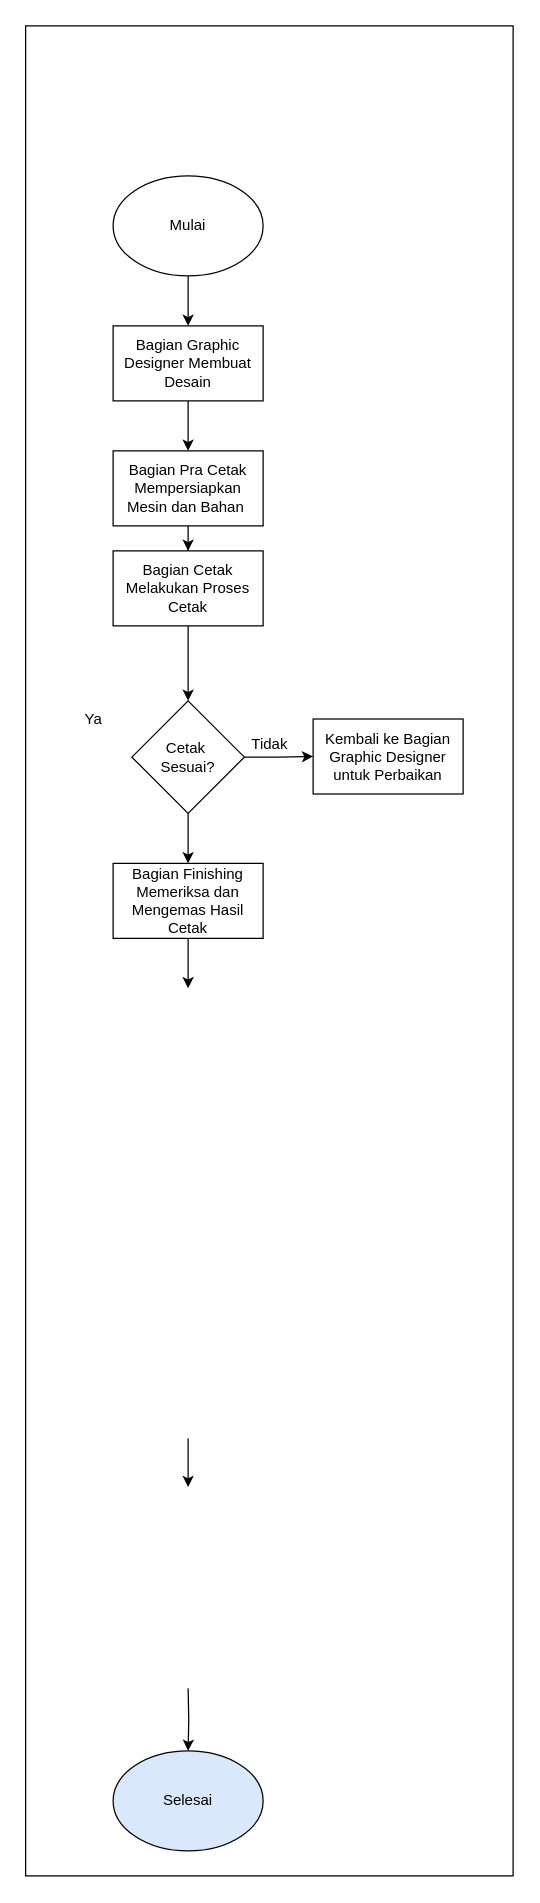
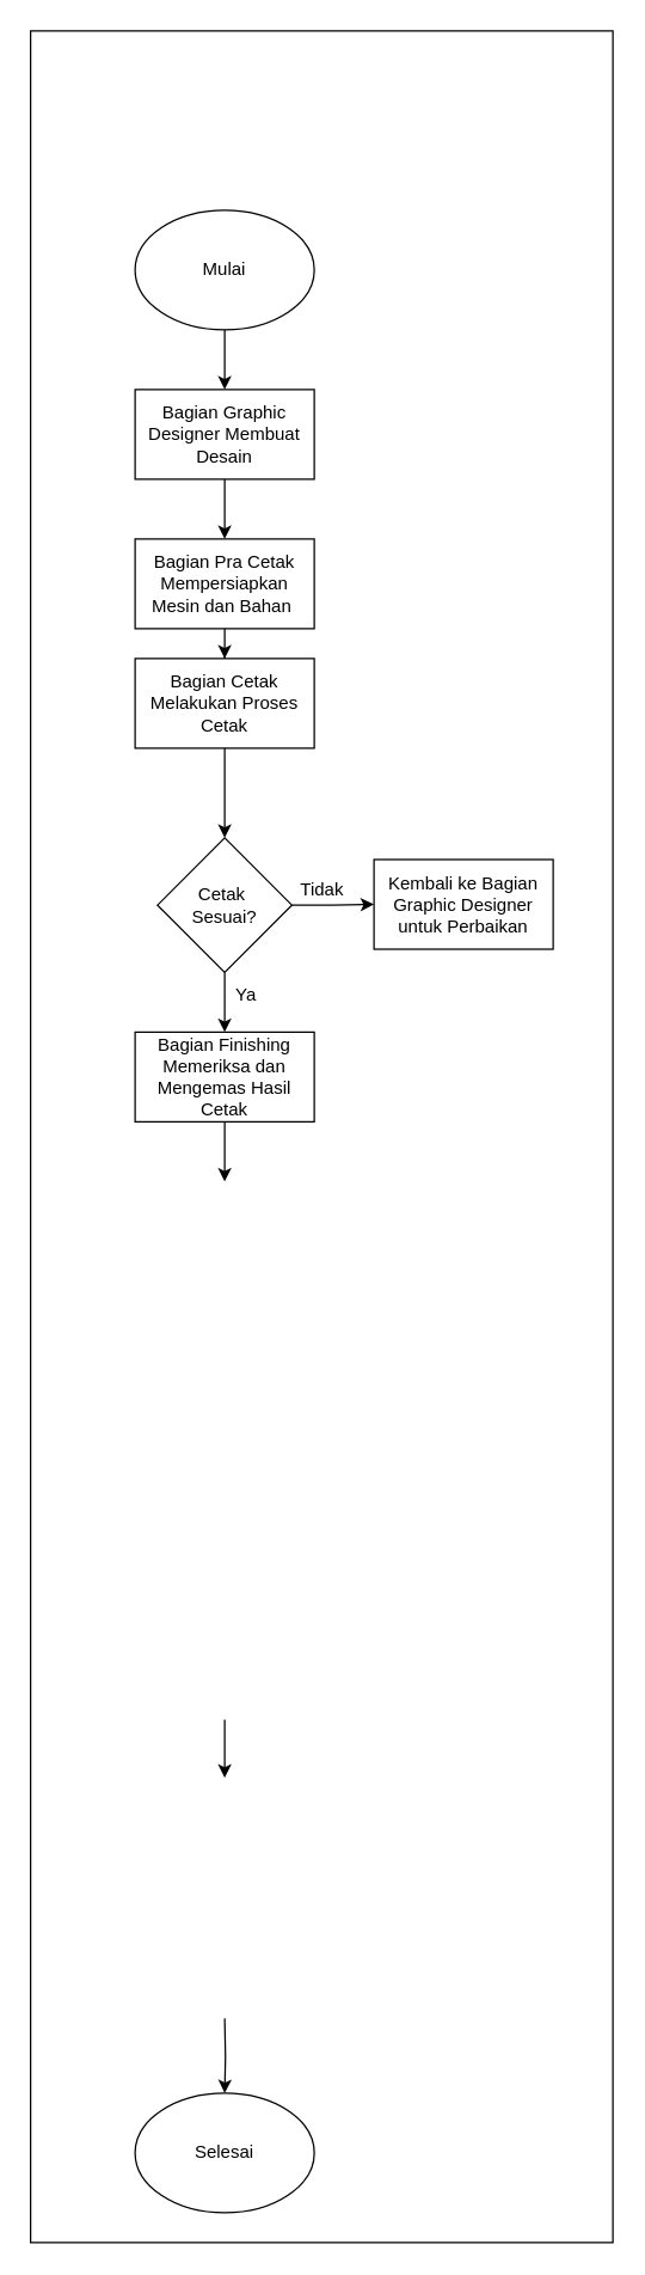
- <mxCell id="18" value="Ya" style="text;html=1;align=center;verticalAlign=middle;resizable=0;points=[];autosize=1;strokeColor=none;fillColor=none;" vertex="1" parent="1"><mxGeometry x="54" y="560" width="40" height="30" as="geometry" /></mxCell>
+ <mxCell id="18" value="Ya" style="text;html=1;align=center;verticalAlign=middle;resizable=0;points=[];autosize=1;strokeColor=none;fillColor=none;" vertex="1" parent="1"><mxGeometry x="144" y="650" width="40" height="30" as="geometry" /></mxCell>
- <mxCell id="25" value="Selesai" style="ellipse;whiteSpace=wrap;html=1;fillColor=#dae8fc;" vertex="1" parent="1"><mxGeometry x="90" y="1400" width="120" height="80" as="geometry" /></mxCell>
+ <mxCell id="25" value="Selesai" style="ellipse;whiteSpace=wrap;html=1;" vertex="1" parent="1"><mxGeometry x="90" y="1400" width="120" height="80" as="geometry" /></mxCell>
